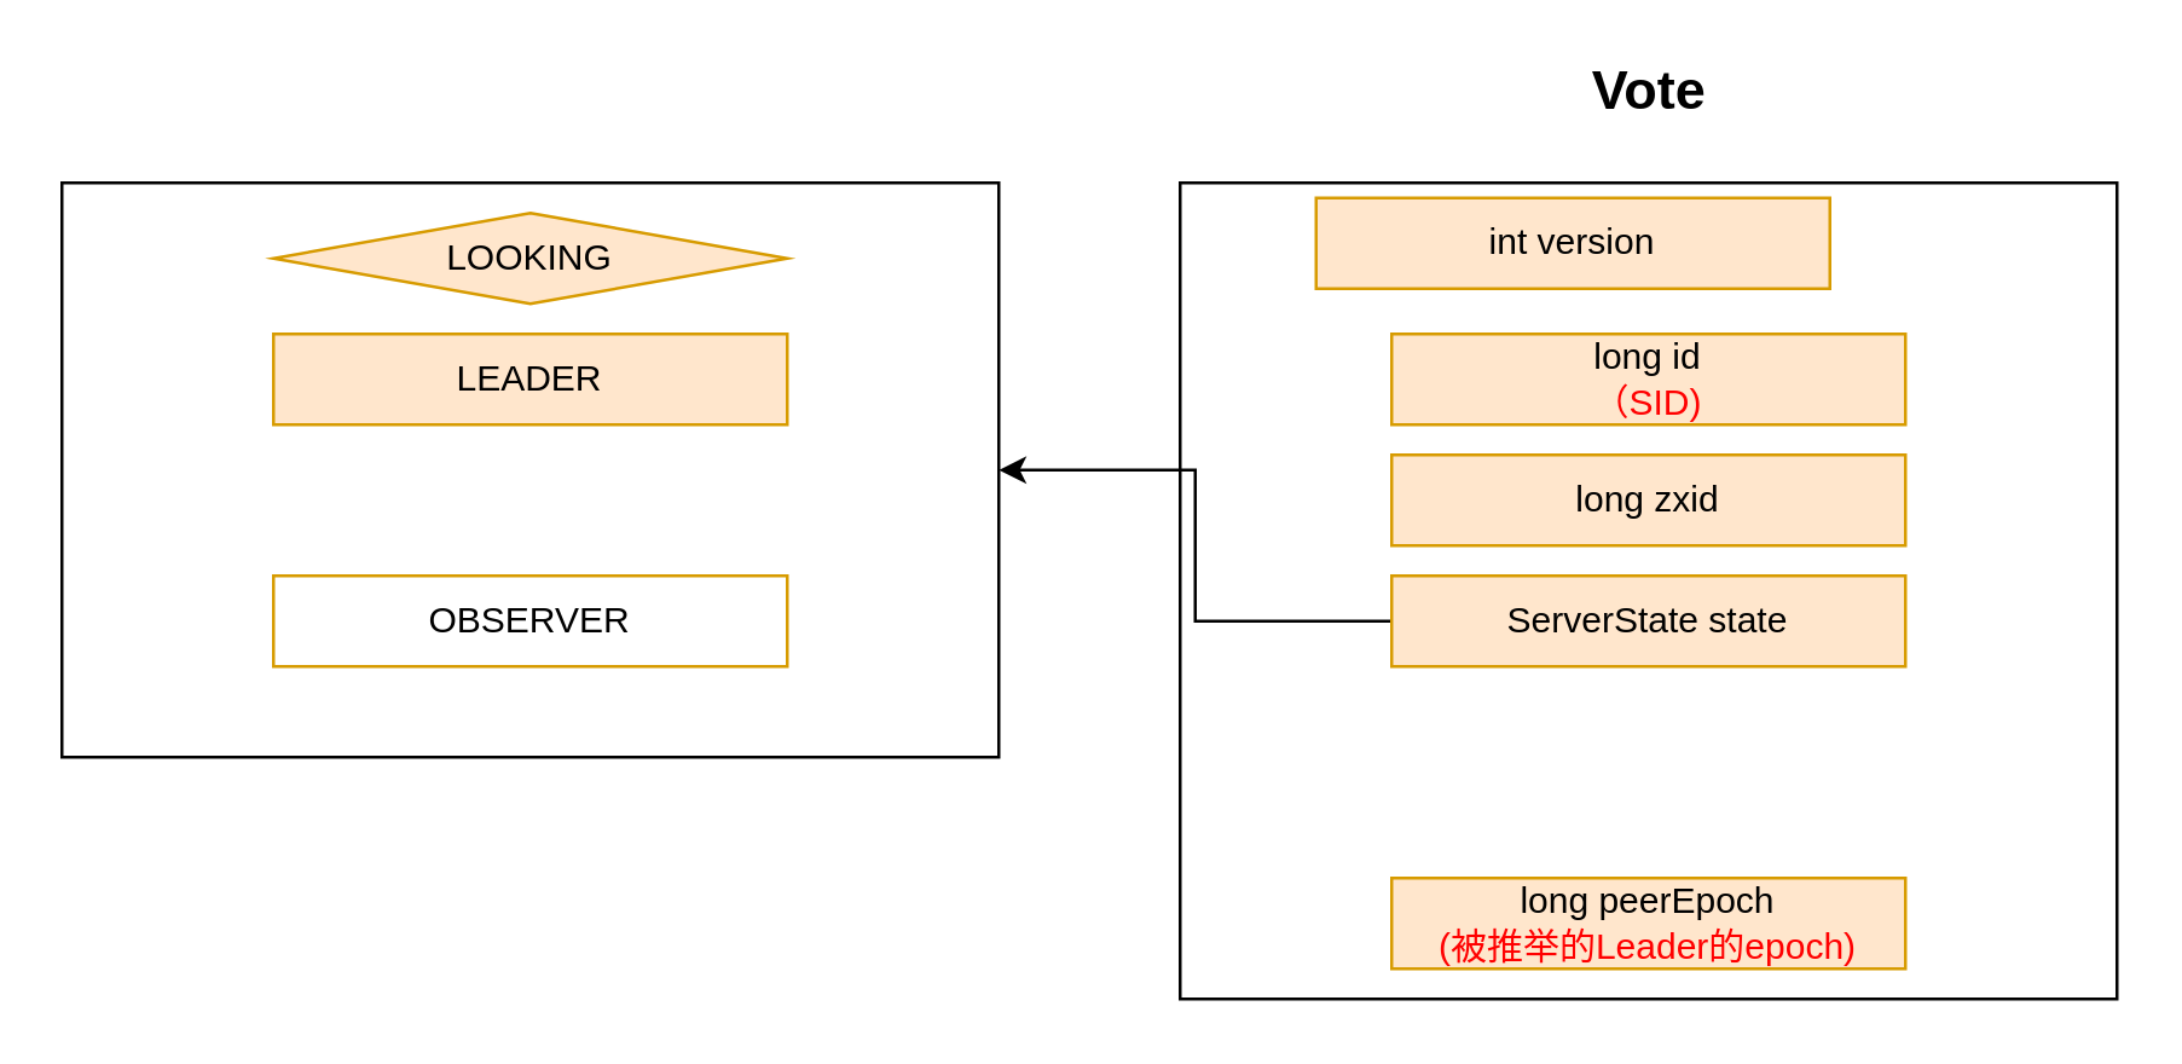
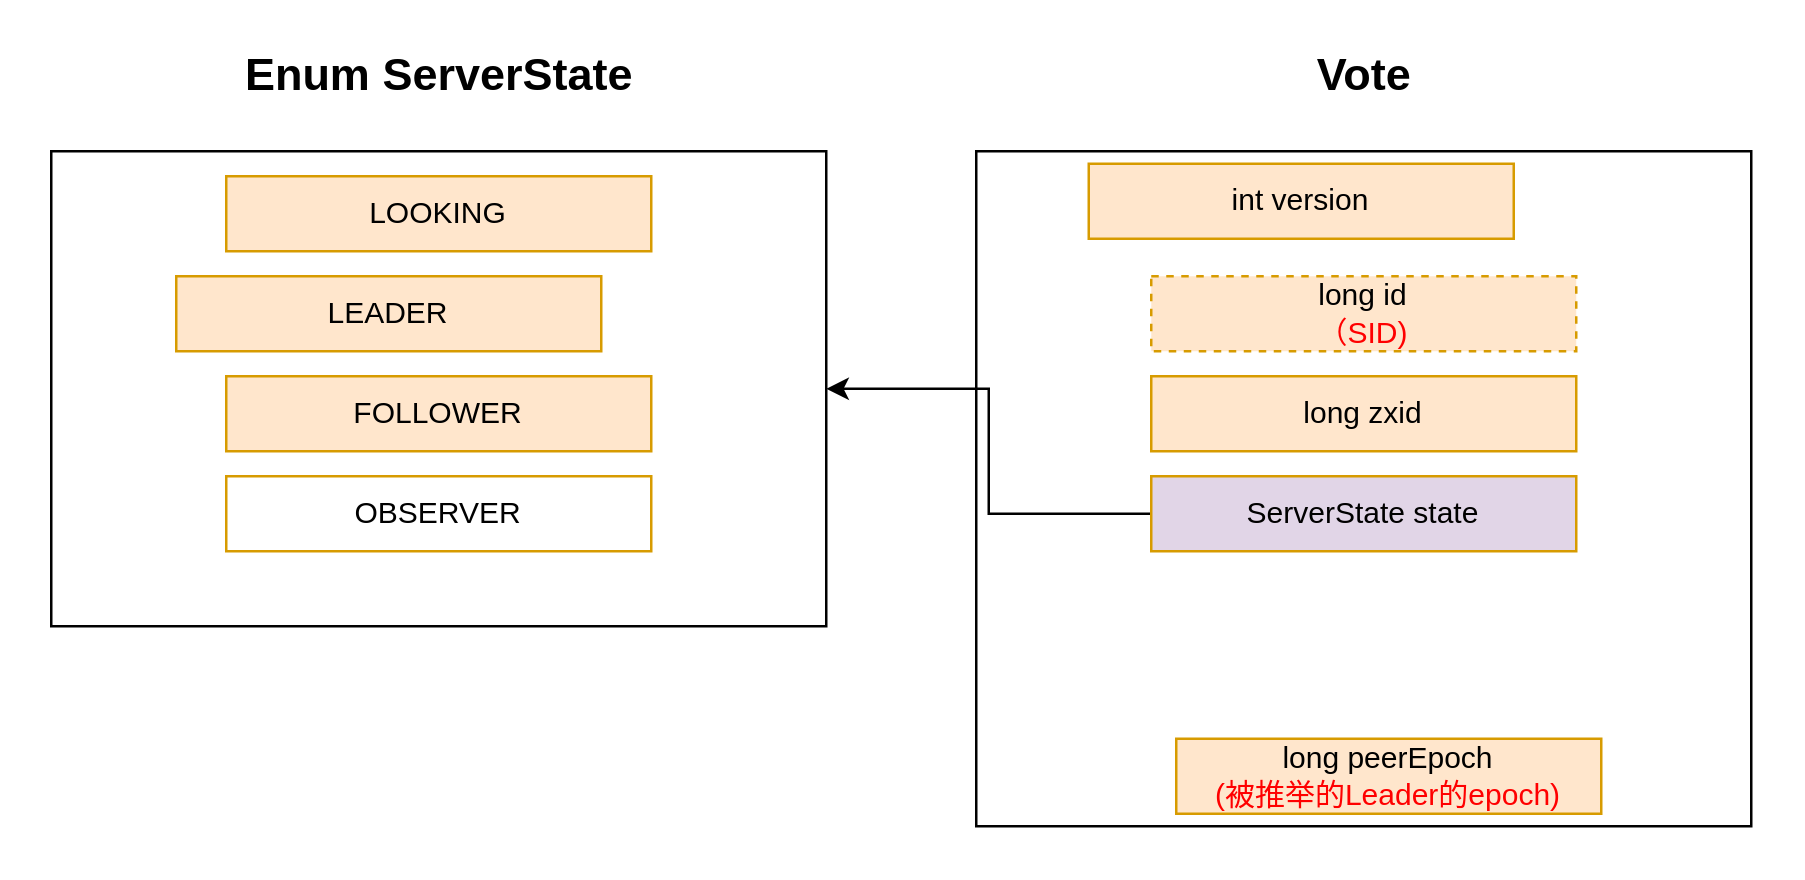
+ <mxCell id="3" value="&lt;b&gt;&lt;font style=&quot;font-size: 18px&quot;&gt;Enum ServerState&lt;/font&gt;&lt;/b&gt;" style="text;html=1;strokeColor=none;fillColor=none;align=center;verticalAlign=middle;whiteSpace=wrap;rounded=0;" vertex="1" parent="1"><mxGeometry x="67.5" y="20" width="215" height="20" as="geometry" /></mxCell>
- <mxCell id="4" value="LOOKING" style="rhombus;whiteSpace=wrap;html=1;fillColor=#ffe6cc;strokeColor=#d79b00;" vertex="1" parent="1"><mxGeometry x="90" y="70" width="170" height="30" as="geometry" /></mxCell>
+ <mxCell id="4" value="LOOKING" style="rounded=0;whiteSpace=wrap;html=1;fillColor=#ffe6cc;strokeColor=#d79b00;" vertex="1" parent="1"><mxGeometry x="90" y="70" width="170" height="30" as="geometry" /></mxCell>
- <mxCell id="5" value="LEADER" style="rounded=0;whiteSpace=wrap;html=1;fillColor=#ffe6cc;strokeColor=#d79b00;" vertex="1" parent="1"><mxGeometry x="90" y="110" width="170" height="30" as="geometry" /></mxCell>
+ <mxCell id="5" value="LEADER" style="rounded=0;whiteSpace=wrap;html=1;fillColor=#ffe6cc;strokeColor=#d79b00;" vertex="1" parent="1"><mxGeometry x="70" y="110" width="170" height="30" as="geometry" /></mxCell>
- <mxCell id="11" value="long id&lt;br&gt;&lt;font color=&quot;#ff0000&quot;&gt;（SID)&lt;/font&gt;" style="rounded=0;whiteSpace=wrap;html=1;fillColor=#ffe6cc;strokeColor=#d79b00;" vertex="1" parent="1"><mxGeometry x="460" y="110" width="170" height="30" as="geometry" /></mxCell>
+ <mxCell id="11" value="long id&lt;br&gt;&lt;font color=&quot;#ff0000&quot;&gt;（SID)&lt;/font&gt;" style="rounded=0;whiteSpace=wrap;html=1;fillColor=#ffe6cc;strokeColor=#d79b00;dashed=1;" vertex="1" parent="1"><mxGeometry x="460" y="110" width="170" height="30" as="geometry" /></mxCell>
+ <mxCell id="6" value="FOLLOWER" style="rounded=0;whiteSpace=wrap;html=1;fillColor=#ffe6cc;strokeColor=#d79b00;" vertex="1" parent="1"><mxGeometry x="90" y="150" width="170" height="30" as="geometry" /></mxCell>
- <mxCell id="14" value="ServerState state" style="rounded=0;whiteSpace=wrap;html=1;fillColor=#ffe6cc;strokeColor=#d79b00;" vertex="1" parent="1"><mxGeometry x="460" y="190" width="170" height="30" as="geometry" /></mxCell>
+ <mxCell id="14" value="ServerState state" style="rounded=0;whiteSpace=wrap;html=1;fillColor=#e1d5e7;strokeColor=#d79b00;" vertex="1" parent="1"><mxGeometry x="460" y="190" width="170" height="30" as="geometry" /></mxCell>
- <mxCell id="15" value="long peerEpoch&lt;br&gt;&lt;font color=&quot;#ff0000&quot;&gt;(被推举的Leader的epoch)&lt;/font&gt;" style="rounded=0;whiteSpace=wrap;html=1;fillColor=#ffe6cc;strokeColor=#d79b00;" vertex="1" parent="1"><mxGeometry x="460" y="290" width="170" height="30" as="geometry" /></mxCell>
+ <mxCell id="15" value="long peerEpoch&lt;br&gt;&lt;font color=&quot;#ff0000&quot;&gt;(被推举的Leader的epoch)&lt;/font&gt;" style="rounded=0;whiteSpace=wrap;html=1;fillColor=#ffe6cc;strokeColor=#d79b00;" vertex="1" parent="1"><mxGeometry x="470" y="295" width="170" height="30" as="geometry" /></mxCell>
